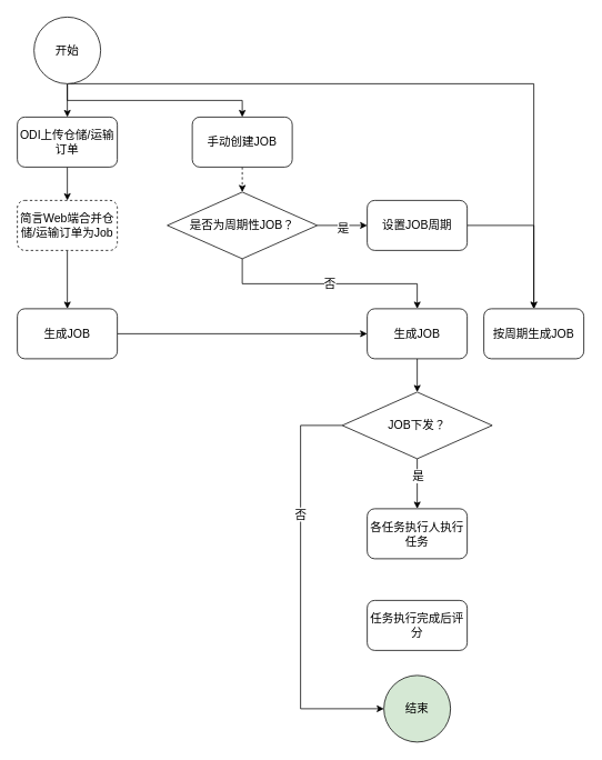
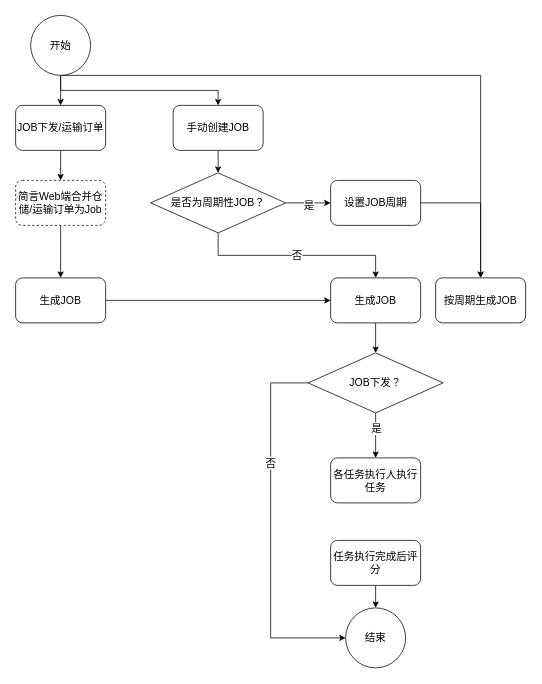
- <mxCell id="7" value="ODI上传仓储/运输订单" style="rounded=1;whiteSpace=wrap;html=1;fontSize=14;" parent="1" vertex="1"><mxGeometry x="20" y="140" width="120" height="60" as="geometry" /></mxCell>
+ <mxCell id="7" value="JOB下发/运输订单" style="rounded=1;whiteSpace=wrap;html=1;fontSize=14;" parent="1" vertex="1"><mxGeometry x="20" y="140" width="120" height="60" as="geometry" /></mxCell>
- <mxCell id="12" style="edgeStyle=orthogonalEdgeStyle;rounded=0;orthogonalLoop=1;jettySize=auto;html=1;exitX=0.5;exitY=1;exitDx=0;exitDy=0;entryX=0.5;entryY=0;entryDx=0;entryDy=0;fontSize=14;dashed=1;" parent="1" source="13" target="17" edge="1"><mxGeometry relative="1" as="geometry"><mxPoint x="290" y="240" as="targetPoint" /></mxGeometry></mxCell>
+ <mxCell id="12" style="edgeStyle=orthogonalEdgeStyle;rounded=0;orthogonalLoop=1;jettySize=auto;html=1;exitX=0.5;exitY=1;exitDx=0;exitDy=0;entryX=0.5;entryY=0;entryDx=0;entryDy=0;fontSize=14;" parent="1" source="13" target="17" edge="1"><mxGeometry relative="1" as="geometry"><mxPoint x="290" y="240" as="targetPoint" /></mxGeometry></mxCell>
+ <mxCell id="23" style="edgeStyle=orthogonalEdgeStyle;rounded=0;orthogonalLoop=1;jettySize=auto;html=1;exitX=0.5;exitY=1;exitDx=0;exitDy=0;entryX=0.5;entryY=0;entryDx=0;entryDy=0;fontSize=14;" parent="1" source="24" target="25" edge="1"><mxGeometry relative="1" as="geometry" /></mxCell>
- <mxCell id="25" value="结束" style="ellipse;whiteSpace=wrap;html=1;aspect=fixed;fontSize=14;fillColor=#d5e8d4;" parent="1" vertex="1"><mxGeometry x="460" y="810" width="80" height="80" as="geometry" /></mxCell>
+ <mxCell id="25" value="结束" style="ellipse;whiteSpace=wrap;html=1;aspect=fixed;fontSize=14;" parent="1" vertex="1"><mxGeometry x="460" y="810" width="80" height="80" as="geometry" /></mxCell>
